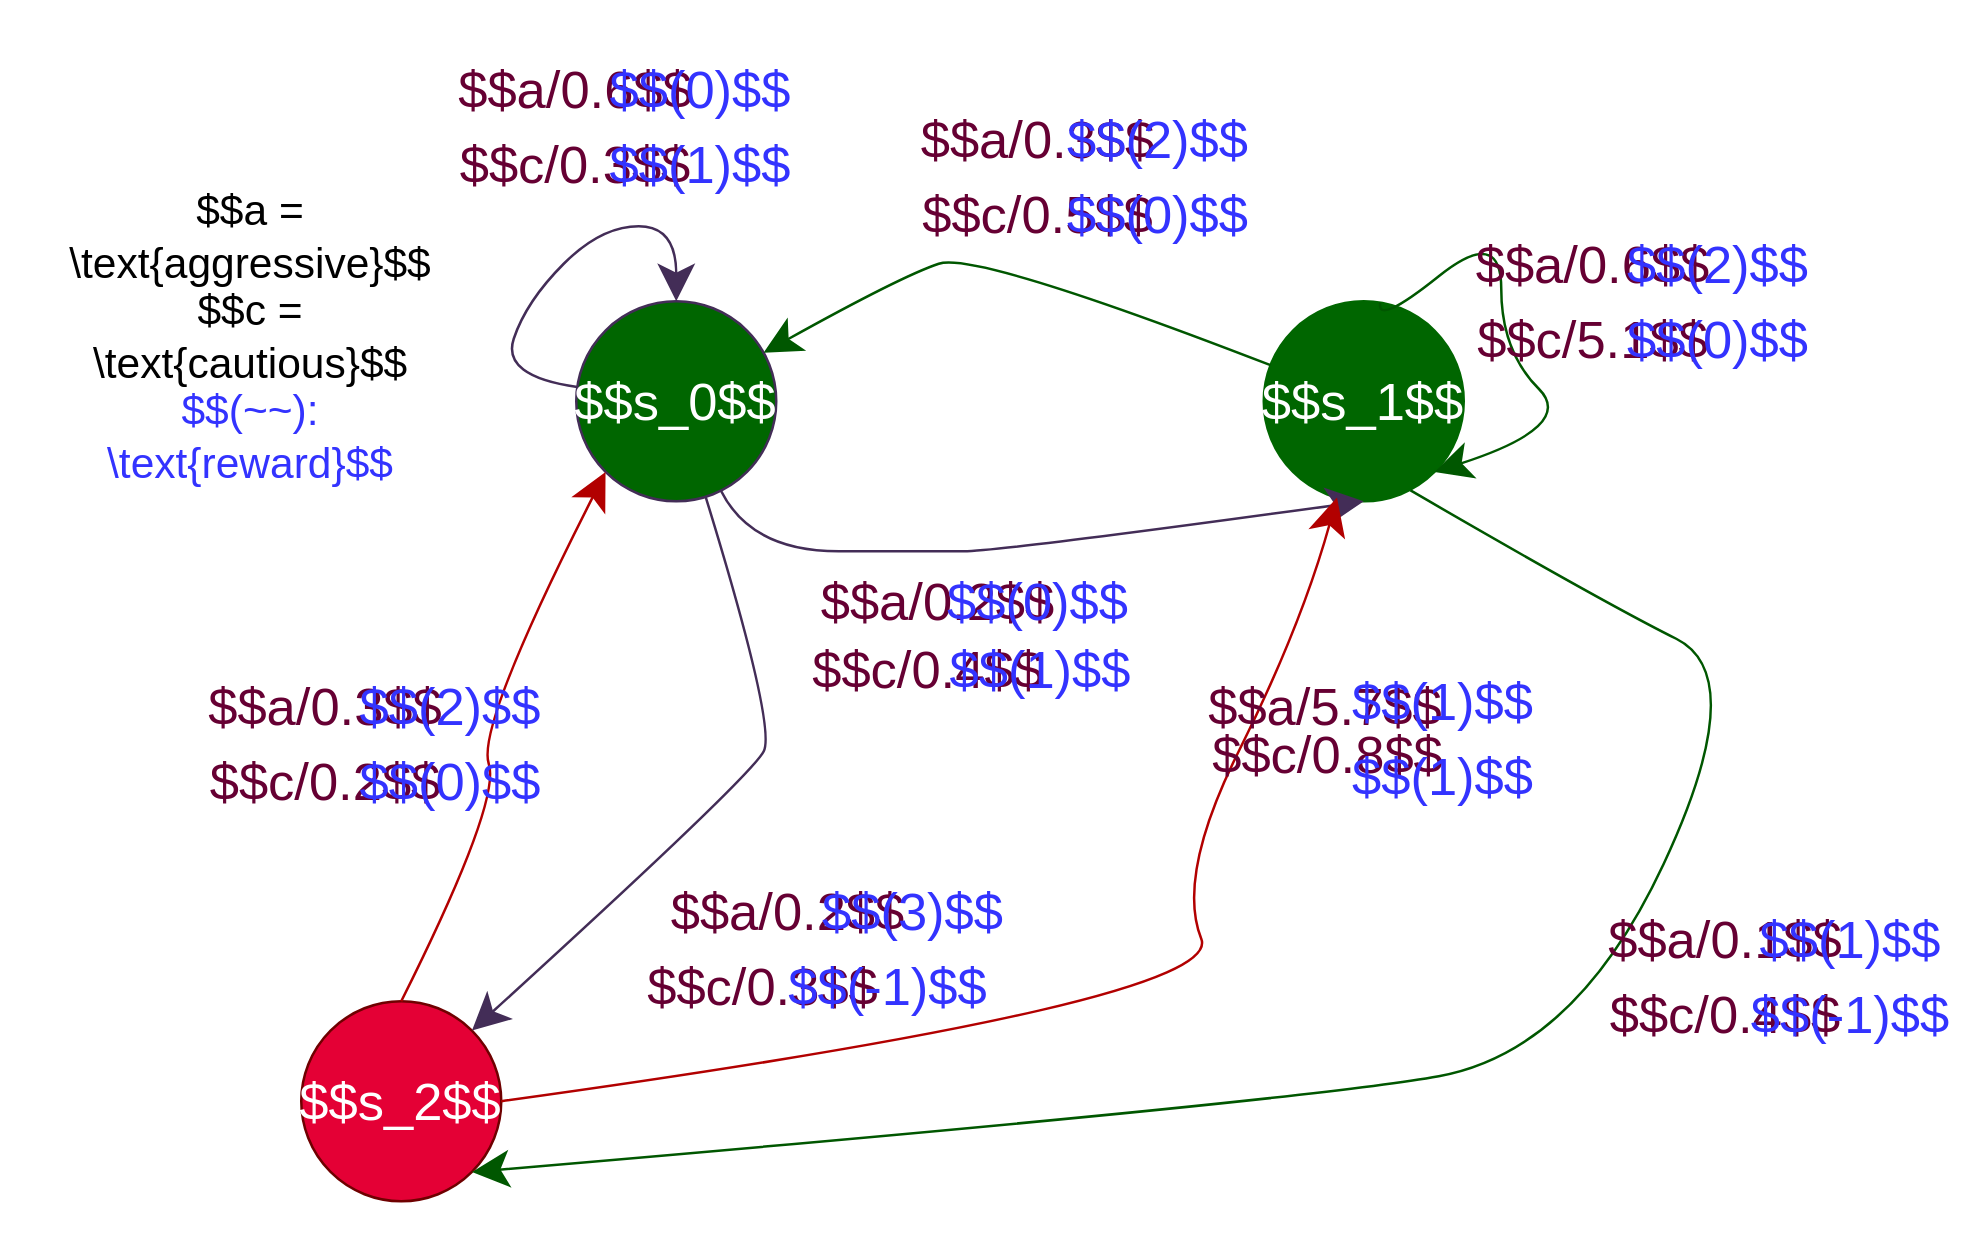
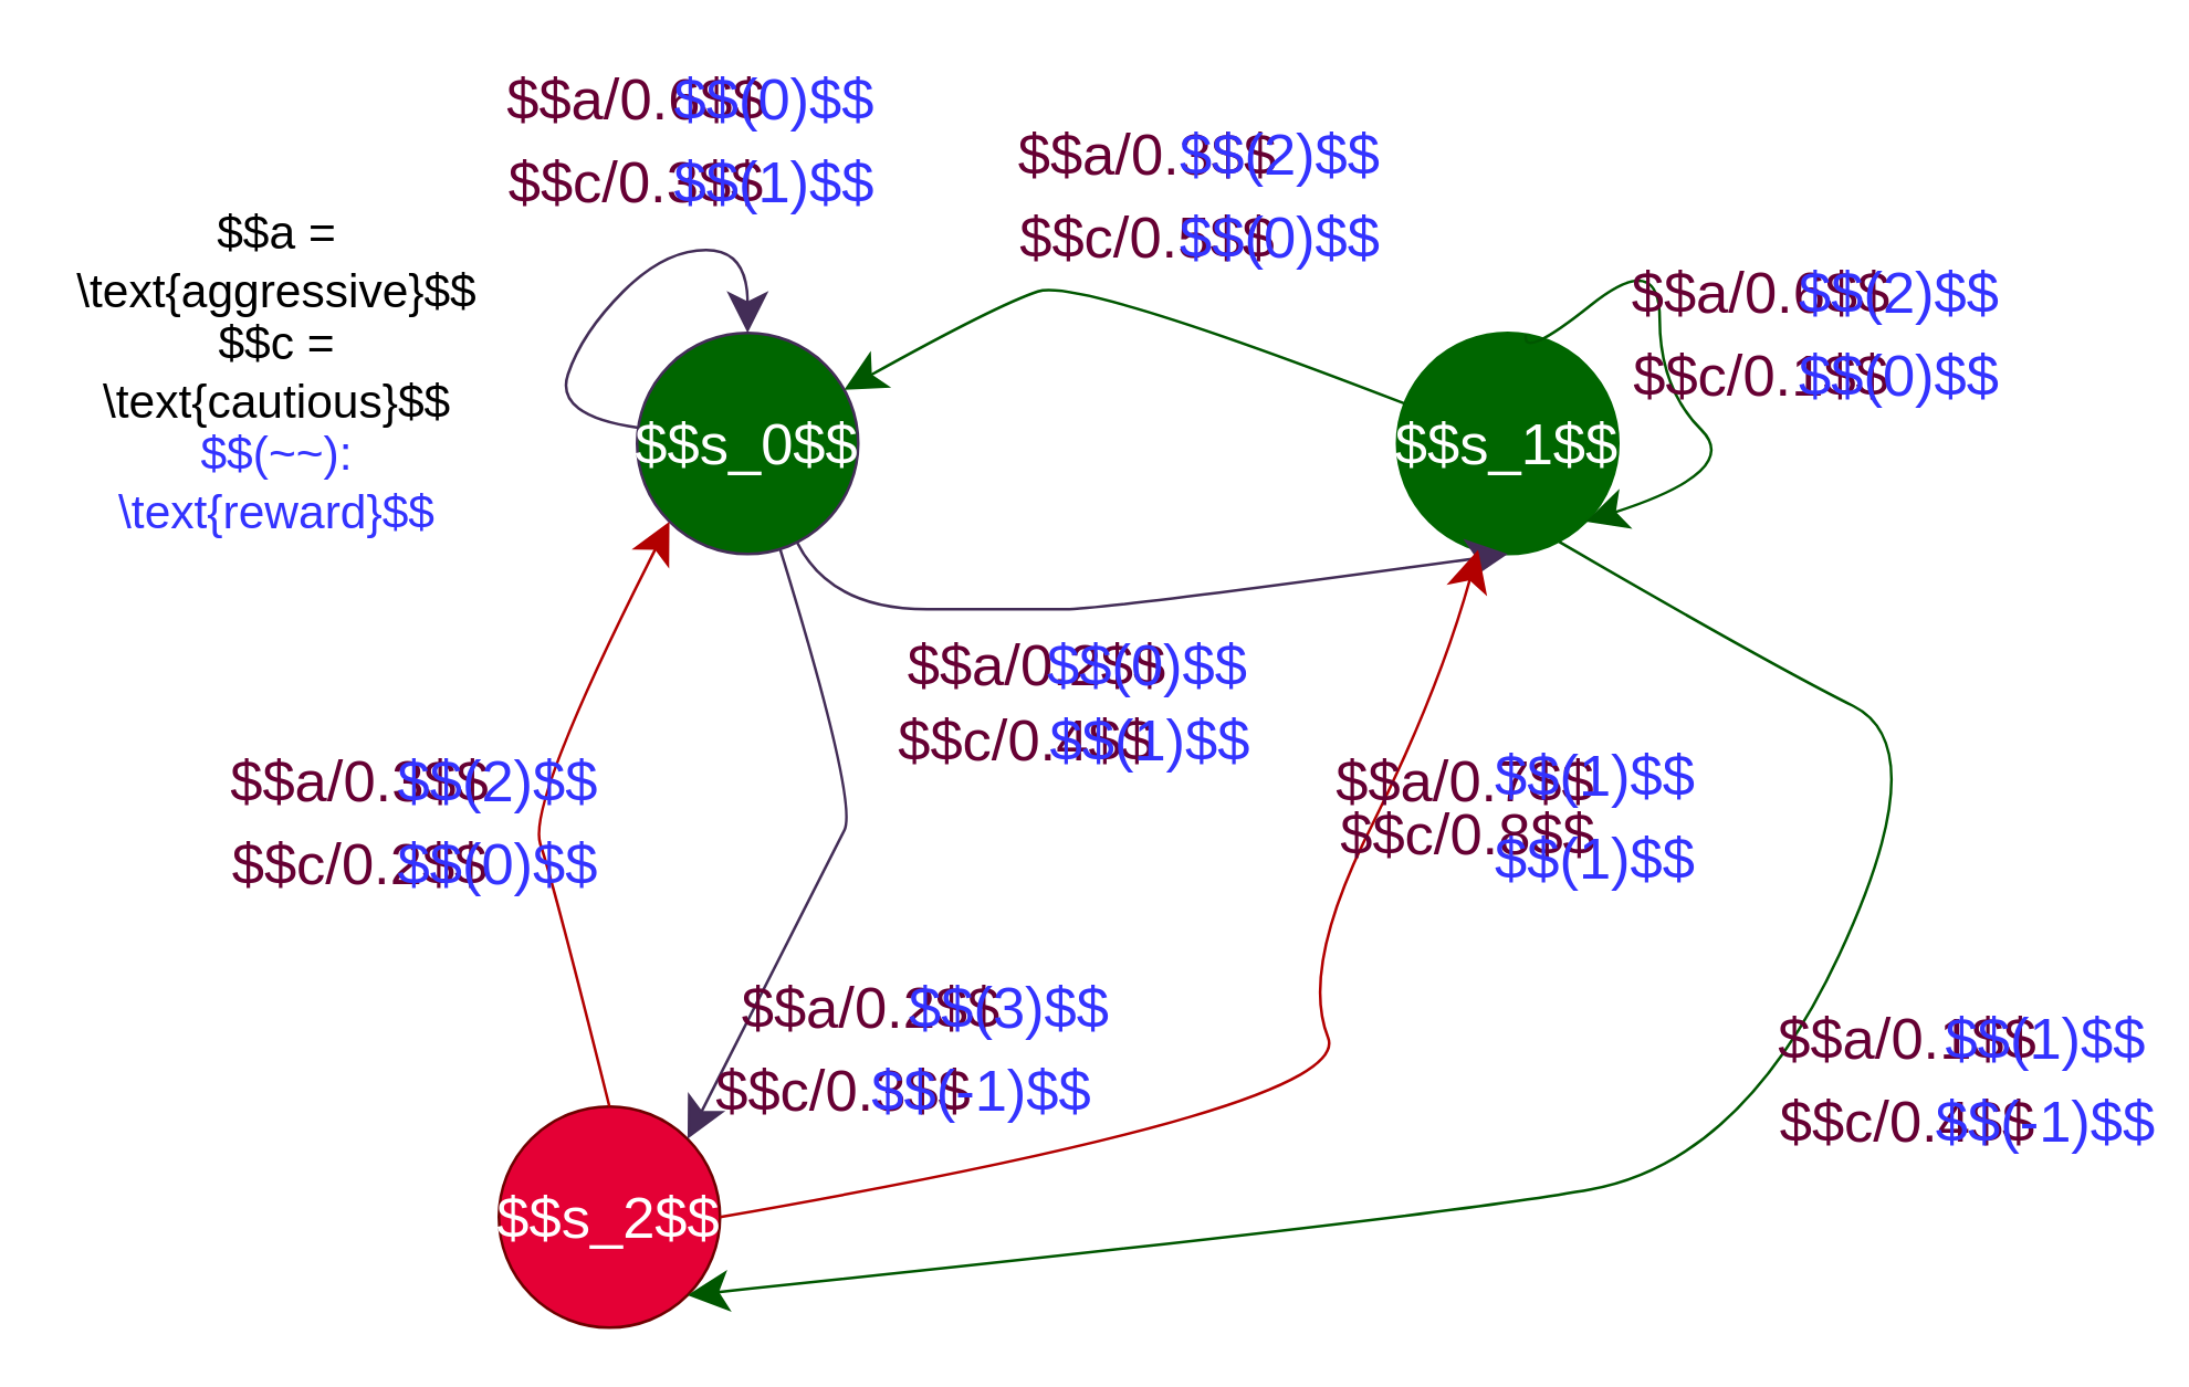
- <mxCell id="10" value="&lt;font&gt;$$c/5.1$$&lt;/font&gt;" style="text;html=1;align=center;verticalAlign=middle;whiteSpace=wrap;rounded=0;labelBackgroundColor=none;fontColor=#660033;fontSize=21;" parent="1" vertex="1"><mxGeometry x="607" y="120" width="60" height="30" as="geometry" /></mxCell>
+ <mxCell id="10" value="&lt;font&gt;$$c/0.1$$&lt;/font&gt;" style="text;html=1;align=center;verticalAlign=middle;whiteSpace=wrap;rounded=0;labelBackgroundColor=none;fontColor=#660033;fontSize=21;" parent="1" vertex="1"><mxGeometry x="607" y="120" width="60" height="30" as="geometry" /></mxCell>
- <mxCell id="34" value="&lt;font&gt;$$a/5.7$$&lt;/font&gt;" style="text;html=1;align=center;verticalAlign=middle;whiteSpace=wrap;rounded=0;labelBackgroundColor=none;fontColor=#660033;fontSize=21;" vertex="1" parent="1"><mxGeometry x="500" y="267" width="60" height="30" as="geometry" /></mxCell>
+ <mxCell id="34" value="&lt;font&gt;$$a/0.7$$&lt;/font&gt;" style="text;html=1;align=center;verticalAlign=middle;whiteSpace=wrap;rounded=0;labelBackgroundColor=none;fontColor=#660033;fontSize=21;" vertex="1" parent="1"><mxGeometry x="500" y="267" width="60" height="30" as="geometry" /></mxCell>
- <mxCell id="27" value="&lt;font style=&quot;color: rgb(255, 255, 255);&quot;&gt;$$s_2$$&lt;/font&gt;" style="ellipse;whiteSpace=wrap;html=1;aspect=fixed;labelBackgroundColor=none;fillColor=#E40035;strokeColor=#6F0000;fontColor=#ffffff;fontSize=21;" vertex="1" parent="1"><mxGeometry x="120" y="400" width="80" height="80" as="geometry" /></mxCell>
+ <mxCell id="27" value="&lt;font style=&quot;color: rgb(255, 255, 255);&quot;&gt;$$s_2$$&lt;/font&gt;" style="ellipse;whiteSpace=wrap;html=1;aspect=fixed;labelBackgroundColor=none;fillColor=#E40035;strokeColor=#6F0000;fontColor=#ffffff;fontSize=21;" vertex="1" parent="1"><mxGeometry x="180" y="400" width="80" height="80" as="geometry" /></mxCell>
